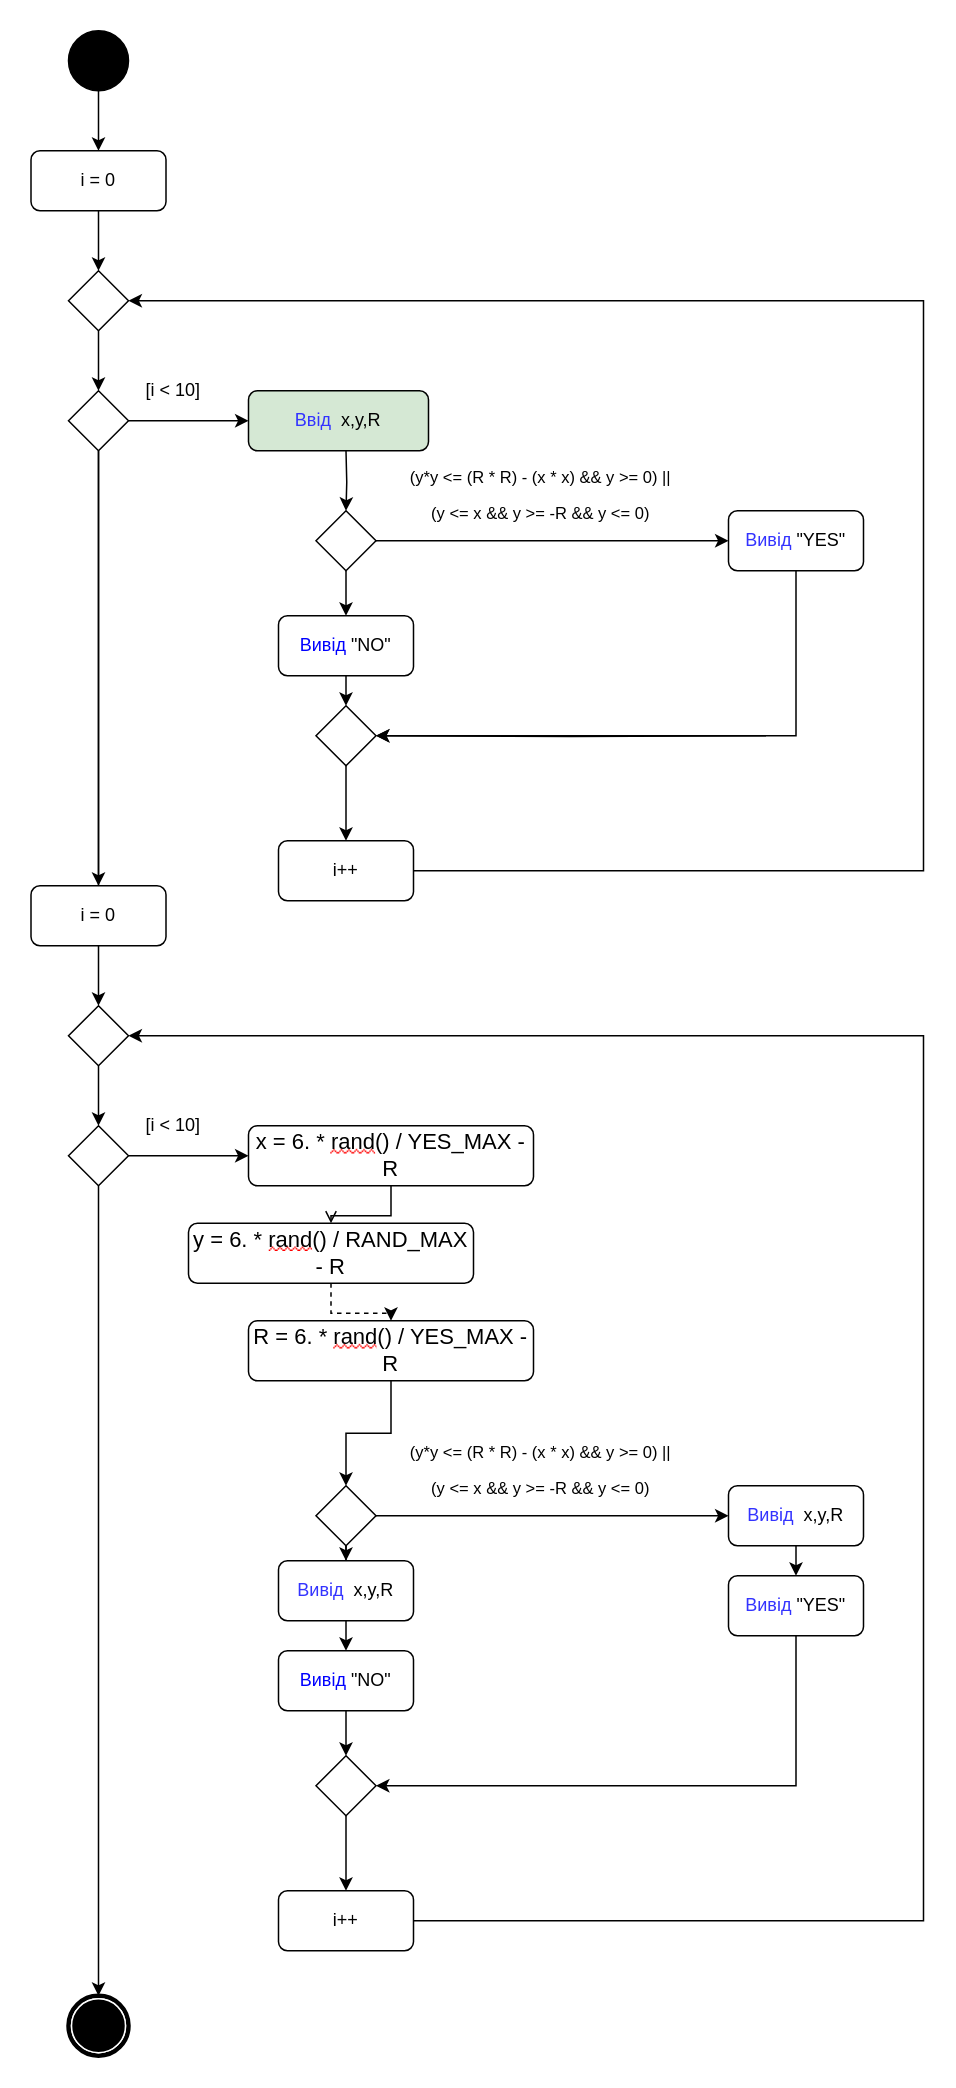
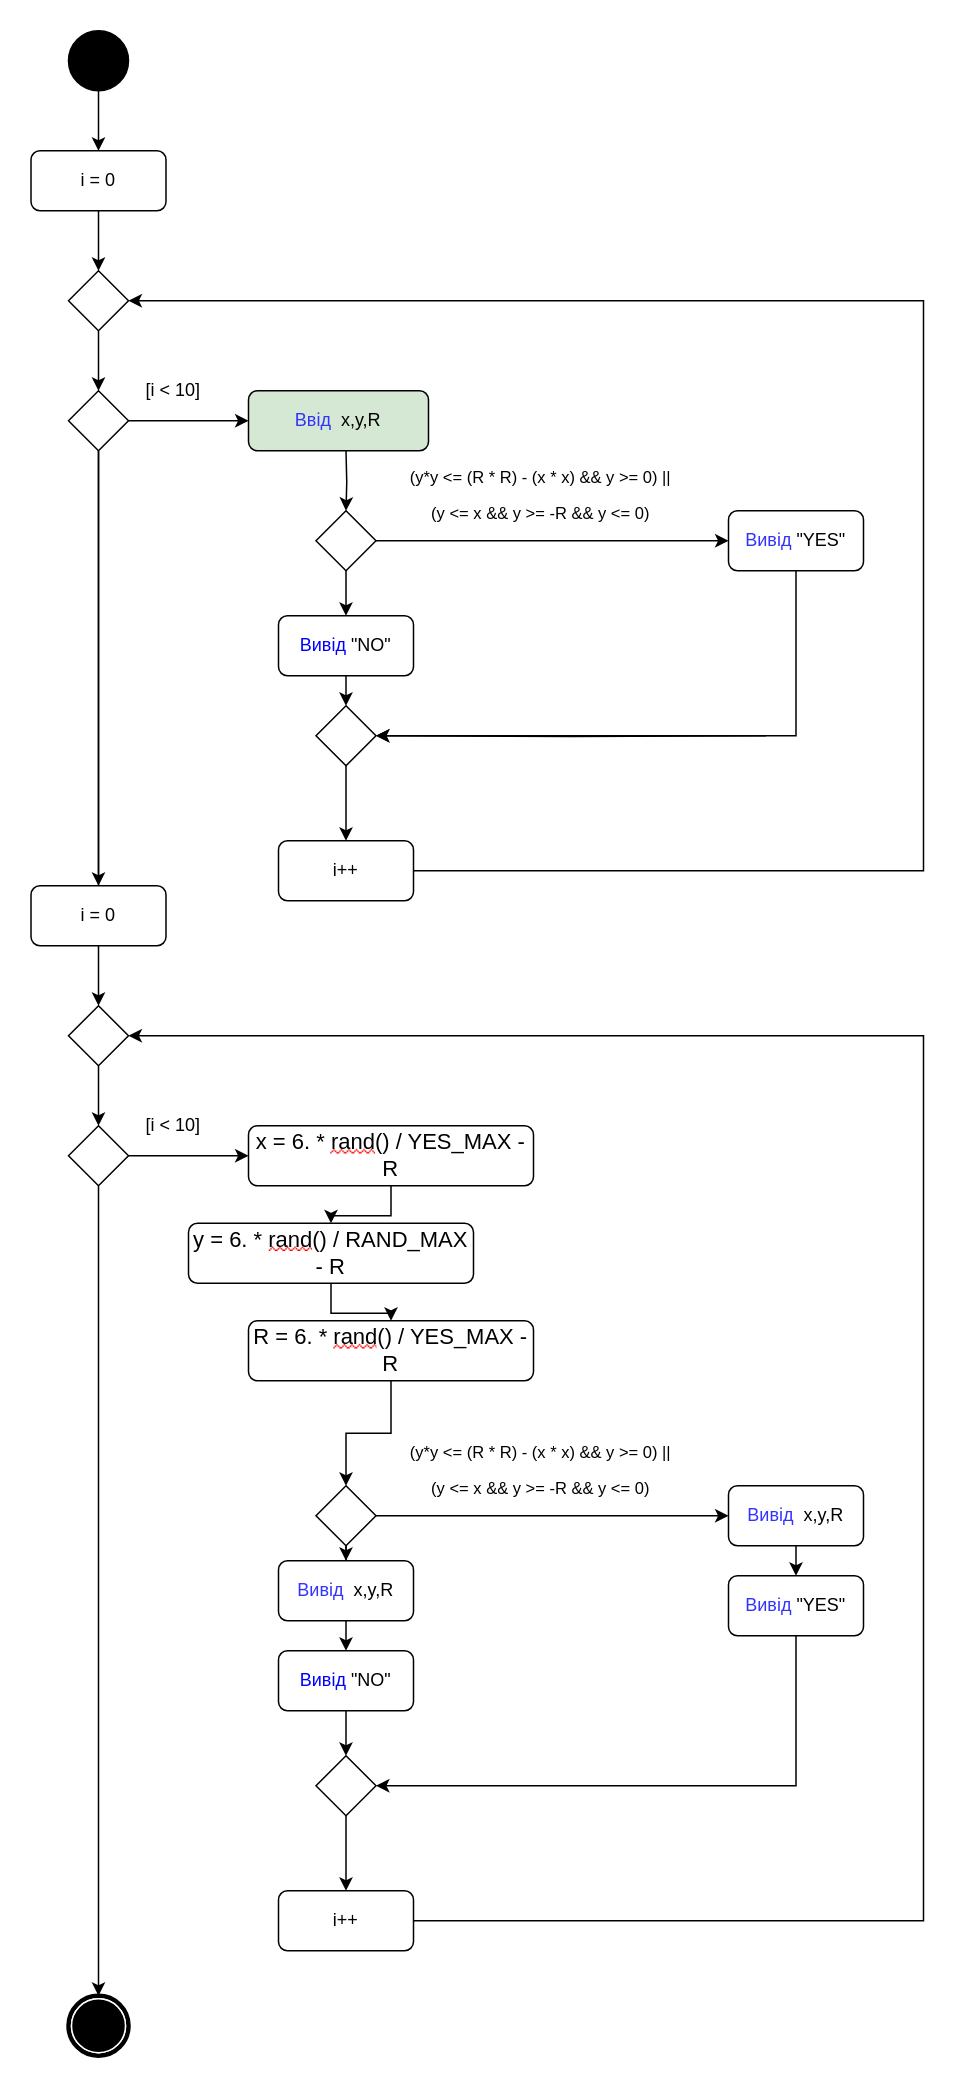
- <mxCell id="44" style="edgeStyle=orthogonalEdgeStyle;rounded=0;orthogonalLoop=1;jettySize=auto;html=1;exitX=0.5;exitY=1;exitDx=0;exitDy=0;entryX=0.5;entryY=0;entryDx=0;entryDy=0;endArrow=open;" edge="1" parent="1" source="45" target="47"><mxGeometry relative="1" as="geometry" /></mxCell>
+ <mxCell id="44" style="edgeStyle=orthogonalEdgeStyle;rounded=0;orthogonalLoop=1;jettySize=auto;html=1;exitX=0.5;exitY=1;exitDx=0;exitDy=0;entryX=0.5;entryY=0;entryDx=0;entryDy=0;" edge="1" parent="1" source="45" target="47"><mxGeometry relative="1" as="geometry" /></mxCell>
- <mxCell id="46" style="edgeStyle=orthogonalEdgeStyle;rounded=0;orthogonalLoop=1;jettySize=auto;html=1;exitX=0.5;exitY=1;exitDx=0;exitDy=0;entryX=0.5;entryY=0;entryDx=0;entryDy=0;dashed=1;" edge="1" parent="1" source="47" target="49"><mxGeometry relative="1" as="geometry" /></mxCell>
+ <mxCell id="46" style="edgeStyle=orthogonalEdgeStyle;rounded=0;orthogonalLoop=1;jettySize=auto;html=1;exitX=0.5;exitY=1;exitDx=0;exitDy=0;entryX=0.5;entryY=0;entryDx=0;entryDy=0;" edge="1" parent="1" source="47" target="49"><mxGeometry relative="1" as="geometry" /></mxCell>
